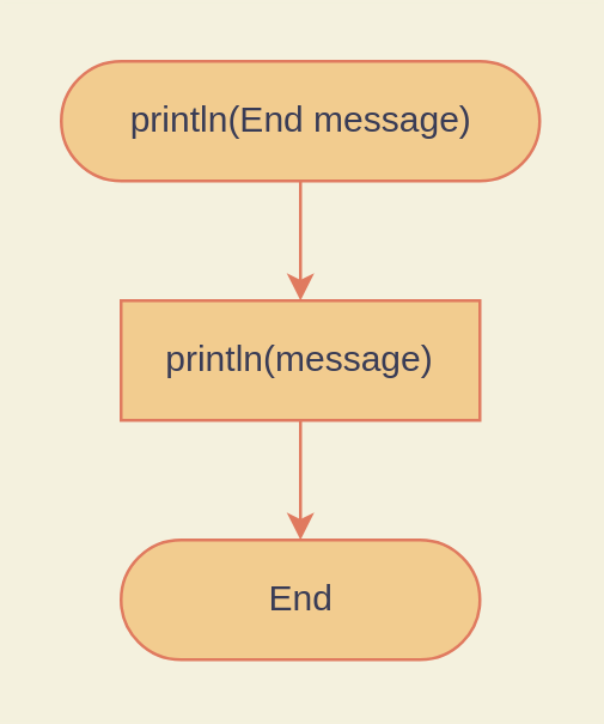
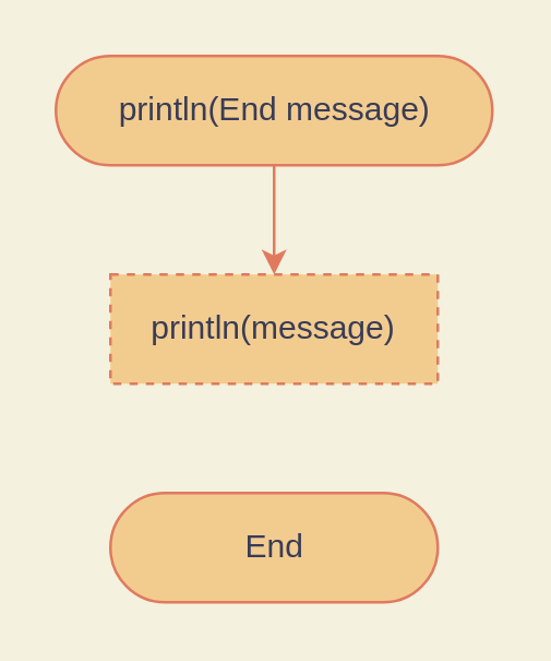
- <mxCell id="4" value="println(message)" style="rounded=0;whiteSpace=wrap;html=1;fillColor=#F2CC8F;strokeColor=#E07A5F;fontColor=#393C56;" vertex="1" parent="1"><mxGeometry x="40" y="100" width="120" height="40" as="geometry" /></mxCell>
+ <mxCell id="4" value="println(message)" style="rounded=0;whiteSpace=wrap;html=1;fillColor=#F2CC8F;strokeColor=#E07A5F;fontColor=#393C56;dashed=1;" vertex="1" parent="1"><mxGeometry x="40" y="100" width="120" height="40" as="geometry" /></mxCell>
- <mxCell id="6" value="" style="endArrow=classic;html=1;rounded=0;entryX=0.5;entryY=0.5;entryDx=0;entryDy=-20;entryPerimeter=0;exitX=0.5;exitY=1;exitDx=0;exitDy=0;labelBackgroundColor=#F4F1DE;strokeColor=#E07A5F;fontColor=#393C56;" edge="1" parent="1" source="4" target="3"><mxGeometry width="50" height="50" relative="1" as="geometry"><mxPoint x="-195" y="270" as="sourcePoint" /><mxPoint x="-145" y="220" as="targetPoint" /></mxGeometry></mxCell>
